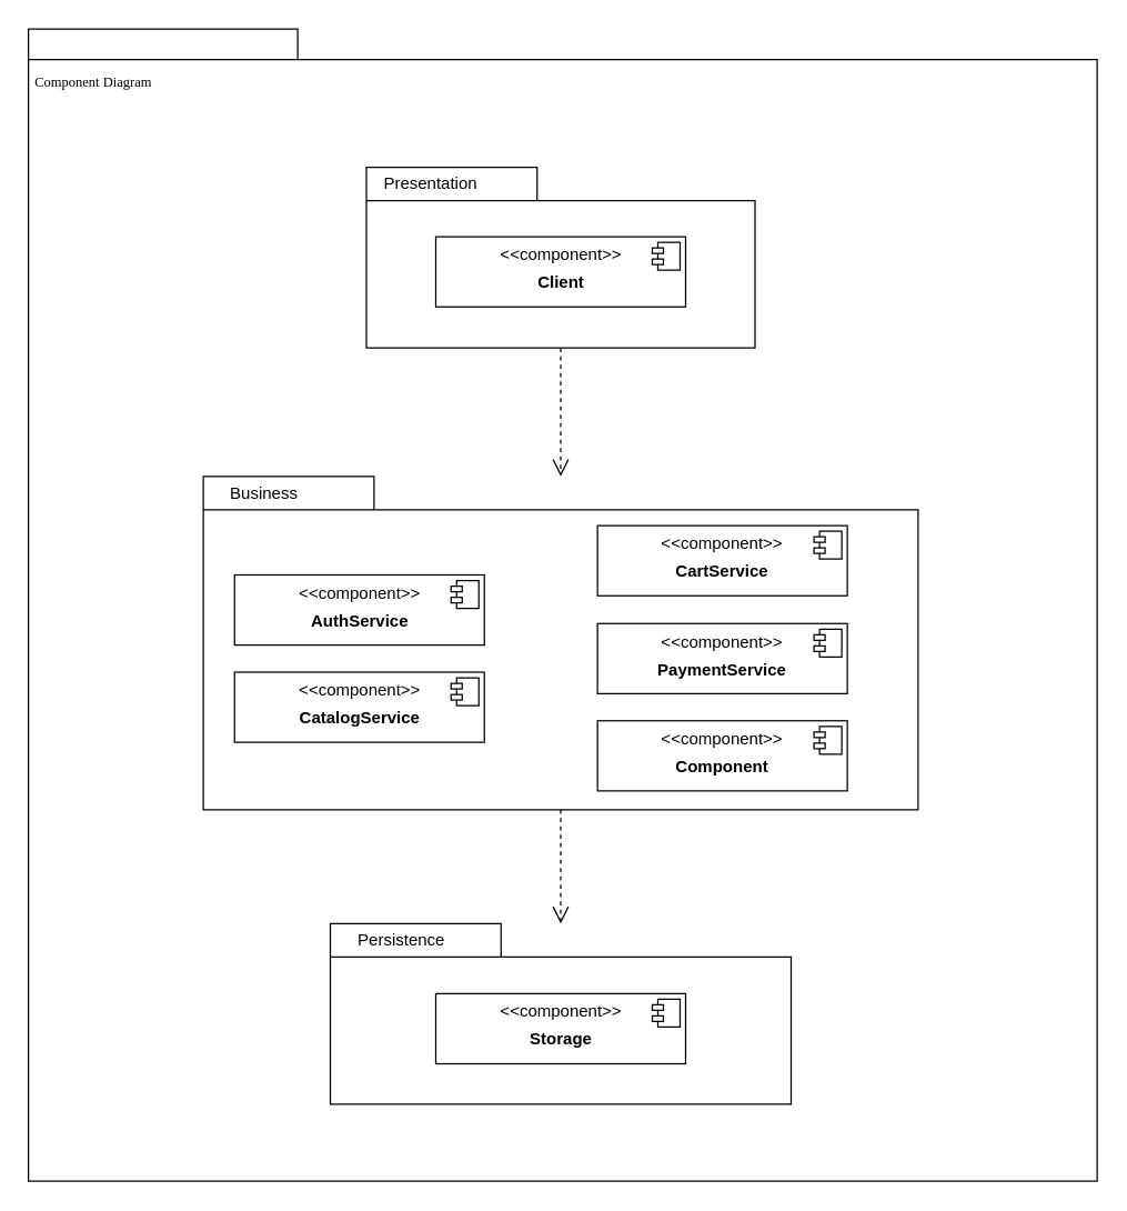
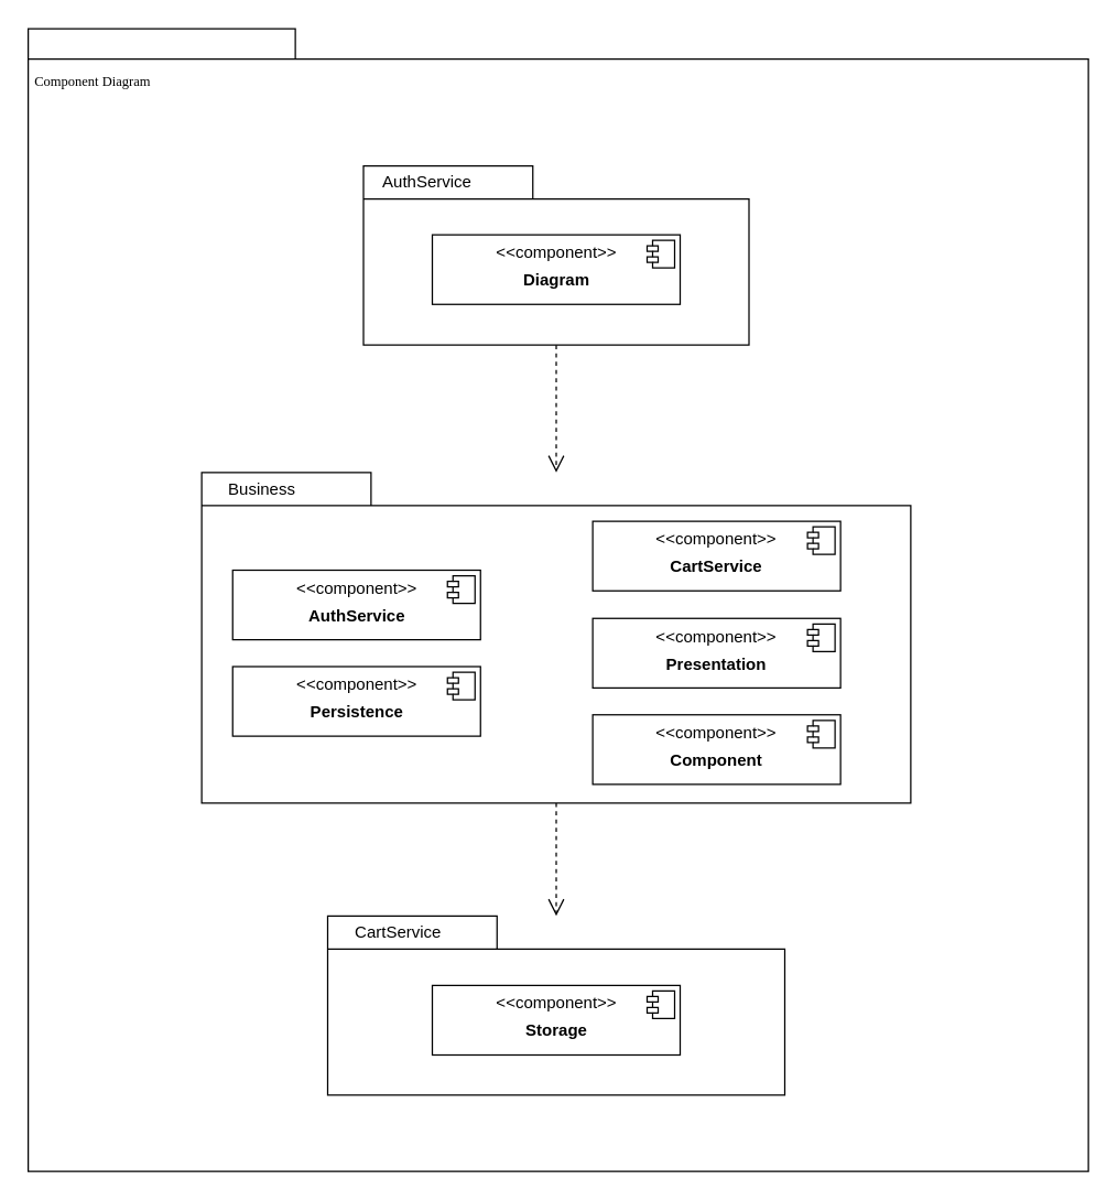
- <mxCell id="7" value="Presentation" style="text;html=1;strokeColor=none;fillColor=none;align=center;verticalAlign=middle;whiteSpace=wrap;rounded=0;" parent="5" vertex="1"><mxGeometry x="16.5" y="-3" width="60" height="30" as="geometry" /></mxCell>
+ <mxCell id="7" value="AuthService" style="text;html=1;strokeColor=none;fillColor=none;align=center;verticalAlign=middle;whiteSpace=wrap;rounded=0;" parent="5" vertex="1"><mxGeometry x="16.5" y="-3" width="60" height="30" as="geometry" /></mxCell>
- <mxCell id="8" value="&lt;p style=&quot;margin: 0px ; margin-top: 6px ; text-align: center&quot;&gt;&amp;lt;&amp;lt;component&amp;gt;&amp;gt;&lt;/p&gt;&lt;p style=&quot;margin: 0px ; margin-top: 6px ; text-align: center&quot;&gt;&lt;b&gt;Client&lt;/b&gt;&lt;/p&gt;" style="align=left;overflow=fill;html=1;dropTarget=0;" parent="5" vertex="1"><mxGeometry x="50" y="50" width="180" height="50.5" as="geometry" /></mxCell>
+ <mxCell id="8" value="&lt;p style=&quot;margin: 0px ; margin-top: 6px ; text-align: center&quot;&gt;&amp;lt;&amp;lt;component&amp;gt;&amp;gt;&lt;/p&gt;&lt;p style=&quot;margin: 0px ; margin-top: 6px ; text-align: center&quot;&gt;&lt;b&gt;Diagram&lt;/b&gt;&lt;/p&gt;" style="align=left;overflow=fill;html=1;dropTarget=0;" parent="5" vertex="1"><mxGeometry x="50" y="50" width="180" height="50.5" as="geometry" /></mxCell>
- <mxCell id="21" value="&lt;p style=&quot;margin: 0px ; margin-top: 6px ; text-align: center&quot;&gt;&amp;lt;&amp;lt;component&amp;gt;&amp;gt;&lt;/p&gt;&lt;p style=&quot;margin: 0px ; margin-top: 6px ; text-align: center&quot;&gt;&lt;b&gt;PaymentService&lt;/b&gt;&lt;/p&gt;" style="align=left;overflow=fill;html=1;dropTarget=0;" parent="12" vertex="1"><mxGeometry x="284" y="108.5" width="180" height="50.5" as="geometry" /></mxCell>
+ <mxCell id="21" value="&lt;p style=&quot;margin: 0px ; margin-top: 6px ; text-align: center&quot;&gt;&amp;lt;&amp;lt;component&amp;gt;&amp;gt;&lt;/p&gt;&lt;p style=&quot;margin: 0px ; margin-top: 6px ; text-align: center&quot;&gt;&lt;b&gt;Presentation&lt;/b&gt;&lt;/p&gt;" style="align=left;overflow=fill;html=1;dropTarget=0;" parent="12" vertex="1"><mxGeometry x="284" y="108.5" width="180" height="50.5" as="geometry" /></mxCell>
- <mxCell id="17" value="&lt;p style=&quot;margin: 0px ; margin-top: 6px ; text-align: center&quot;&gt;&amp;lt;&amp;lt;component&amp;gt;&amp;gt;&lt;/p&gt;&lt;p style=&quot;margin: 0px ; margin-top: 6px ; text-align: center&quot;&gt;&lt;b&gt;CatalogService&lt;/b&gt;&lt;/p&gt;" style="align=left;overflow=fill;html=1;dropTarget=0;" parent="12" vertex="1"><mxGeometry x="22.5" y="143.5" width="180" height="50.5" as="geometry" /></mxCell>
+ <mxCell id="17" value="&lt;p style=&quot;margin: 0px ; margin-top: 6px ; text-align: center&quot;&gt;&amp;lt;&amp;lt;component&amp;gt;&amp;gt;&lt;/p&gt;&lt;p style=&quot;margin: 0px ; margin-top: 6px ; text-align: center&quot;&gt;&lt;b&gt;Persistence&lt;/b&gt;&lt;/p&gt;" style="align=left;overflow=fill;html=1;dropTarget=0;" parent="12" vertex="1"><mxGeometry x="22.5" y="143.5" width="180" height="50.5" as="geometry" /></mxCell>
- <mxCell id="27" value="Persistence" style="text;html=1;strokeColor=none;fillColor=none;align=center;verticalAlign=middle;whiteSpace=wrap;rounded=0;" parent="25" vertex="1"><mxGeometry x="21.5" width="60" height="30" as="geometry" /></mxCell>
+ <mxCell id="27" value="CartService" style="text;html=1;strokeColor=none;fillColor=none;align=center;verticalAlign=middle;whiteSpace=wrap;rounded=0;" parent="25" vertex="1"><mxGeometry x="21.5" width="60" height="30" as="geometry" /></mxCell>
